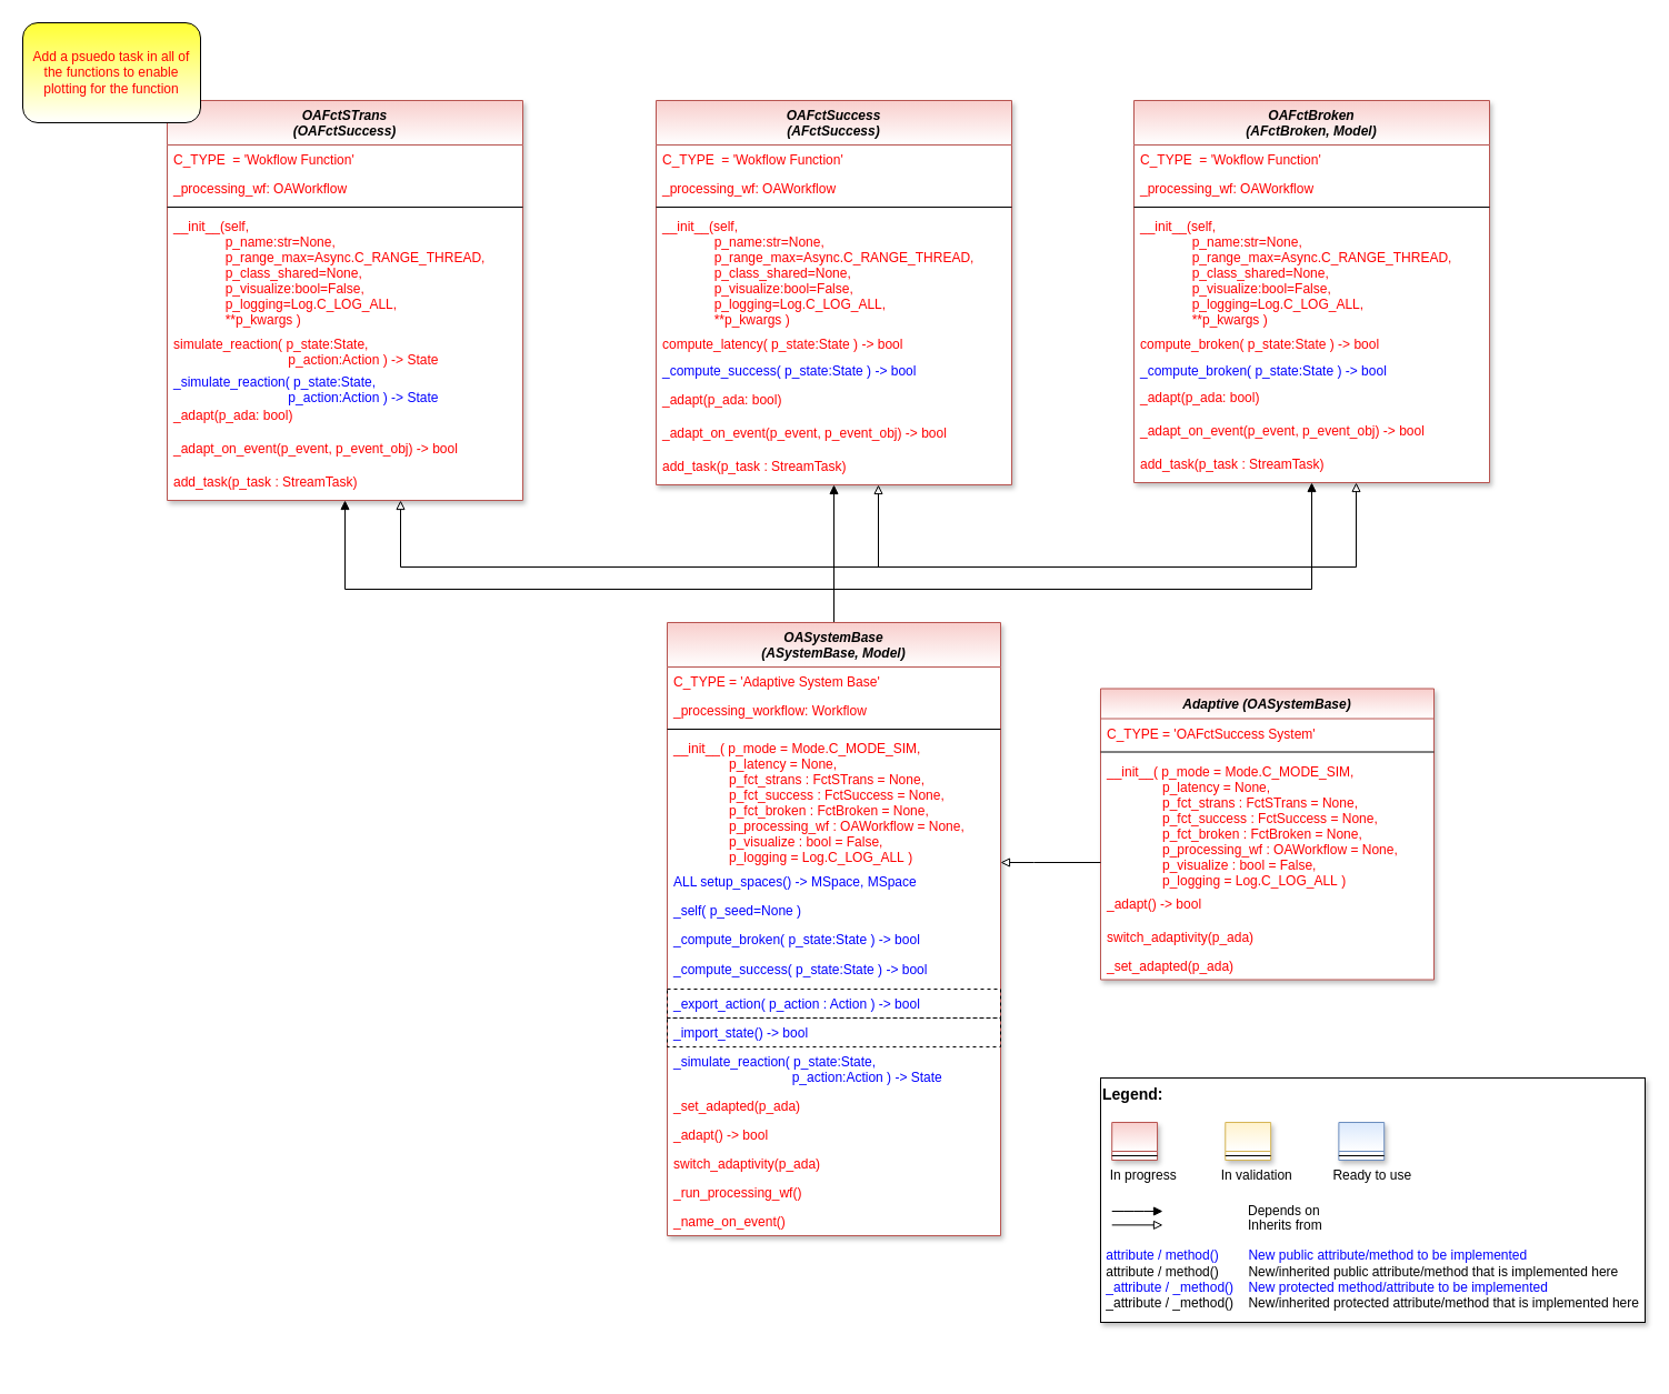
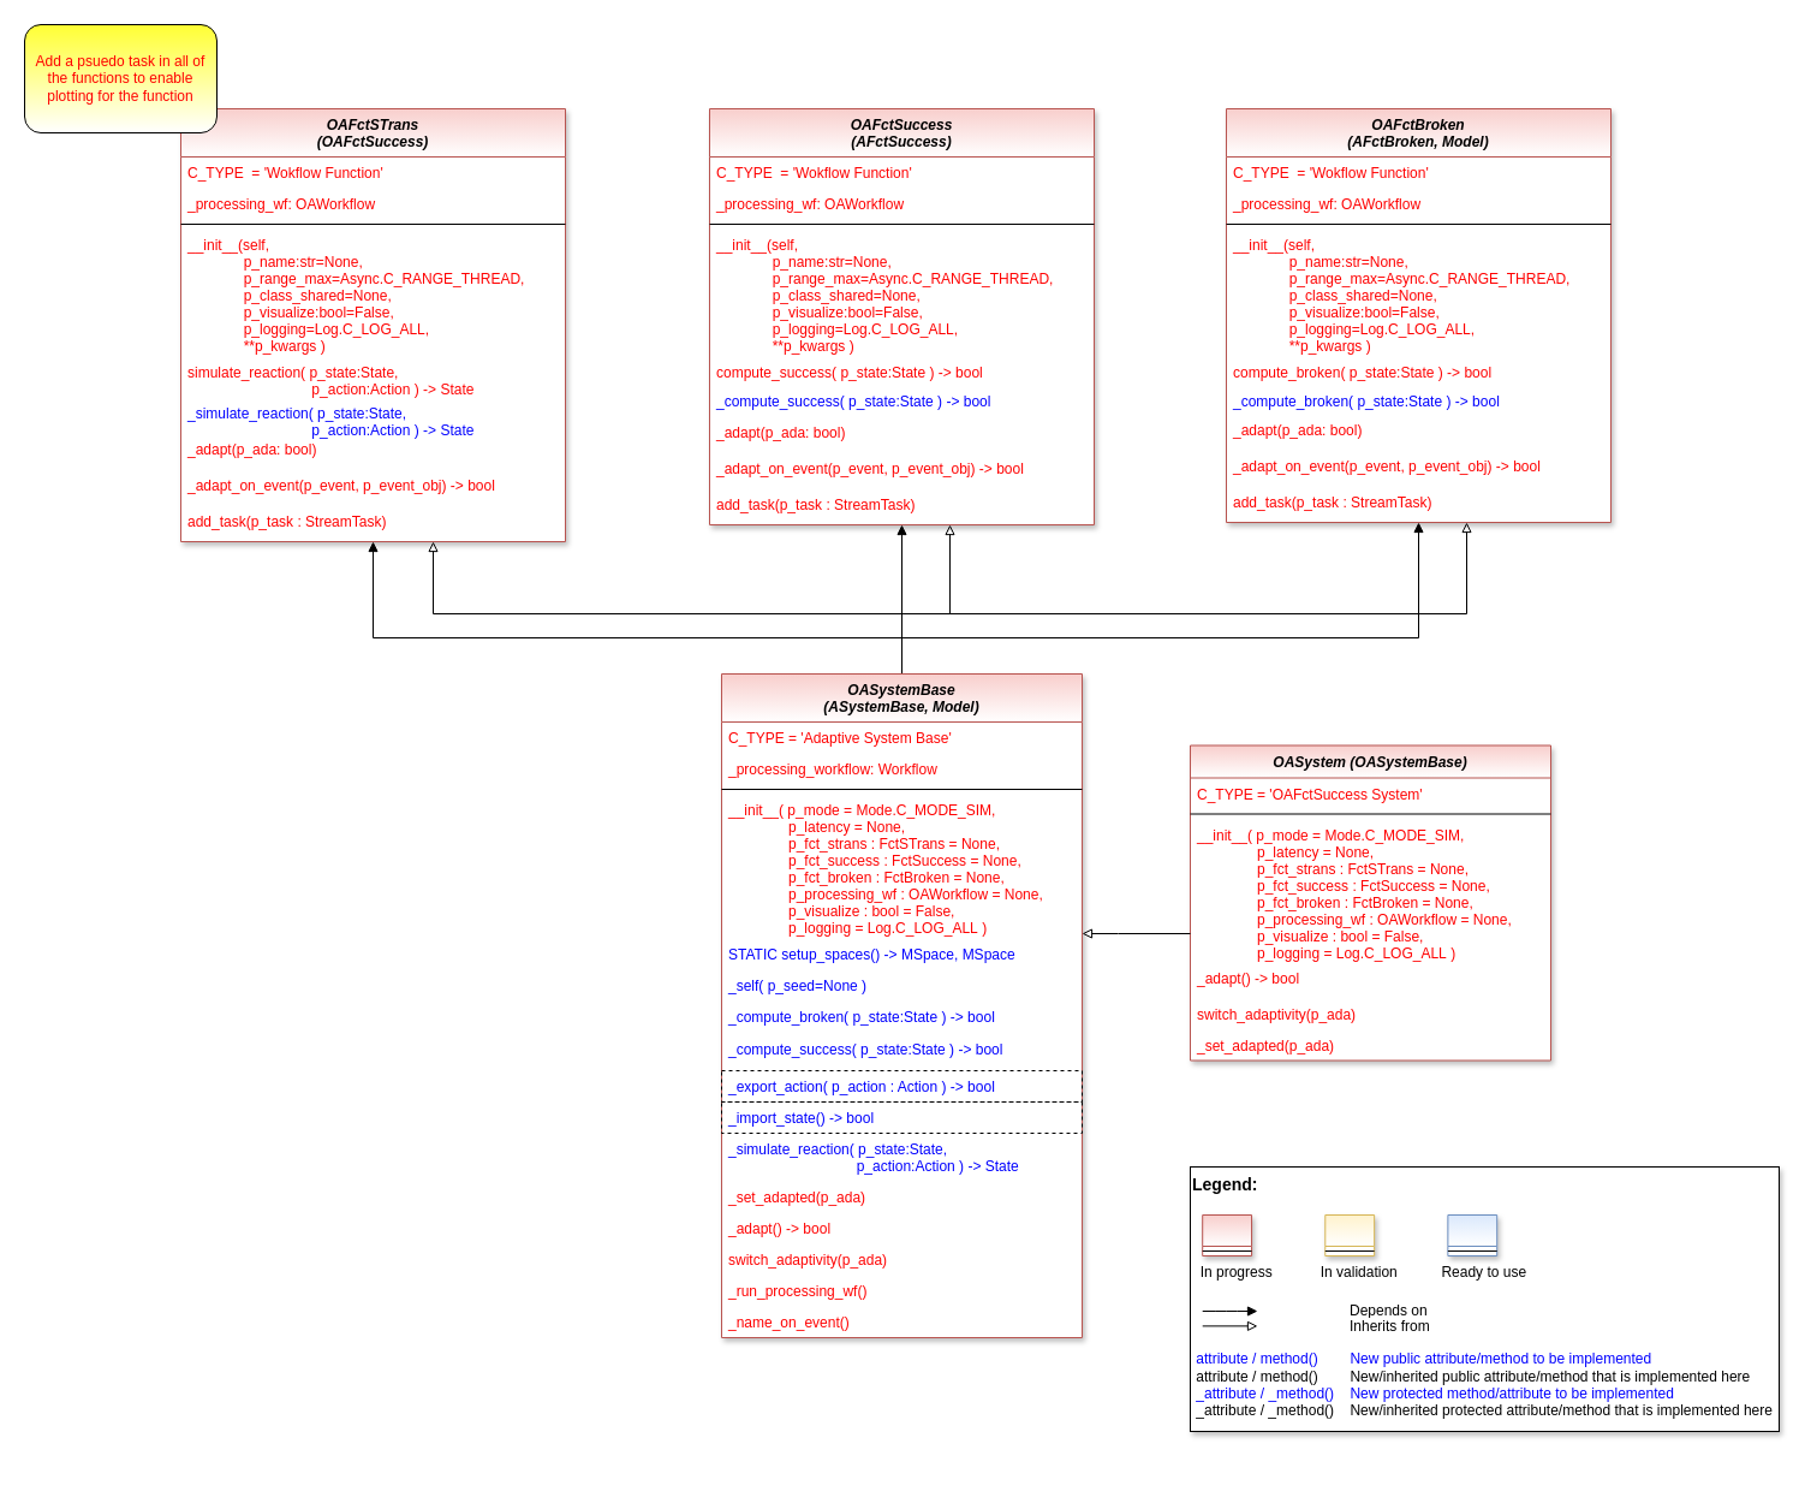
- <mxCell id="48" value="compute_latency( p_state:State ) -&gt; bool" style="text;align=left;verticalAlign=top;spacingLeft=4;spacingRight=4;overflow=hidden;rotatable=0;points=[[0,0.5],[1,0.5]];portConstraint=eastwest;fontColor=#FF0000;" parent="43" vertex="1"><mxGeometry y="206" width="320" height="24" as="geometry" /></mxCell>
+ <mxCell id="48" value="compute_success( p_state:State ) -&gt; bool" style="text;align=left;verticalAlign=top;spacingLeft=4;spacingRight=4;overflow=hidden;rotatable=0;points=[[0,0.5],[1,0.5]];portConstraint=eastwest;fontColor=#FF0000;" parent="43" vertex="1"><mxGeometry y="206" width="320" height="24" as="geometry" /></mxCell>
- <mxCell id="25" value="Adaptive (OASystemBase)" style="swimlane;fontStyle=3;align=center;verticalAlign=top;childLayout=stackLayout;horizontal=1;startSize=27;horizontalStack=0;resizeParent=1;resizeLast=0;collapsible=1;marginBottom=0;rounded=0;shadow=1;strokeWidth=1;fillColor=#f8cecc;strokeColor=#b85450;swimlaneFillColor=#ffffff;gradientColor=#FFFFFF;" parent="1" vertex="1"><mxGeometry x="990" y="619.5" width="300" height="262" as="geometry"><mxRectangle x="230" y="140" width="160" height="26" as="alternateBounds" /></mxGeometry></mxCell>
+ <mxCell id="25" value="OASystem (OASystemBase)" style="swimlane;fontStyle=3;align=center;verticalAlign=top;childLayout=stackLayout;horizontal=1;startSize=27;horizontalStack=0;resizeParent=1;resizeLast=0;collapsible=1;marginBottom=0;rounded=0;shadow=1;strokeWidth=1;fillColor=#f8cecc;strokeColor=#b85450;swimlaneFillColor=#ffffff;gradientColor=#FFFFFF;" parent="1" vertex="1"><mxGeometry x="990" y="619.5" width="300" height="262" as="geometry"><mxRectangle x="230" y="140" width="160" height="26" as="alternateBounds" /></mxGeometry></mxCell>
- <mxCell id="13" value="ALL setup_spaces() -&gt; MSpace, MSpace" style="text;align=left;verticalAlign=top;spacingLeft=4;spacingRight=4;overflow=hidden;rotatable=0;points=[[0,0.5],[1,0.5]];portConstraint=eastwest;fontColor=#0000FF;" parent="8" vertex="1"><mxGeometry y="220" width="300" height="26" as="geometry" /></mxCell>
+ <mxCell id="13" value="STATIC setup_spaces() -&gt; MSpace, MSpace" style="text;align=left;verticalAlign=top;spacingLeft=4;spacingRight=4;overflow=hidden;rotatable=0;points=[[0,0.5],[1,0.5]];portConstraint=eastwest;fontColor=#0000FF;" parent="8" vertex="1"><mxGeometry y="220" width="300" height="26" as="geometry" /></mxCell>
